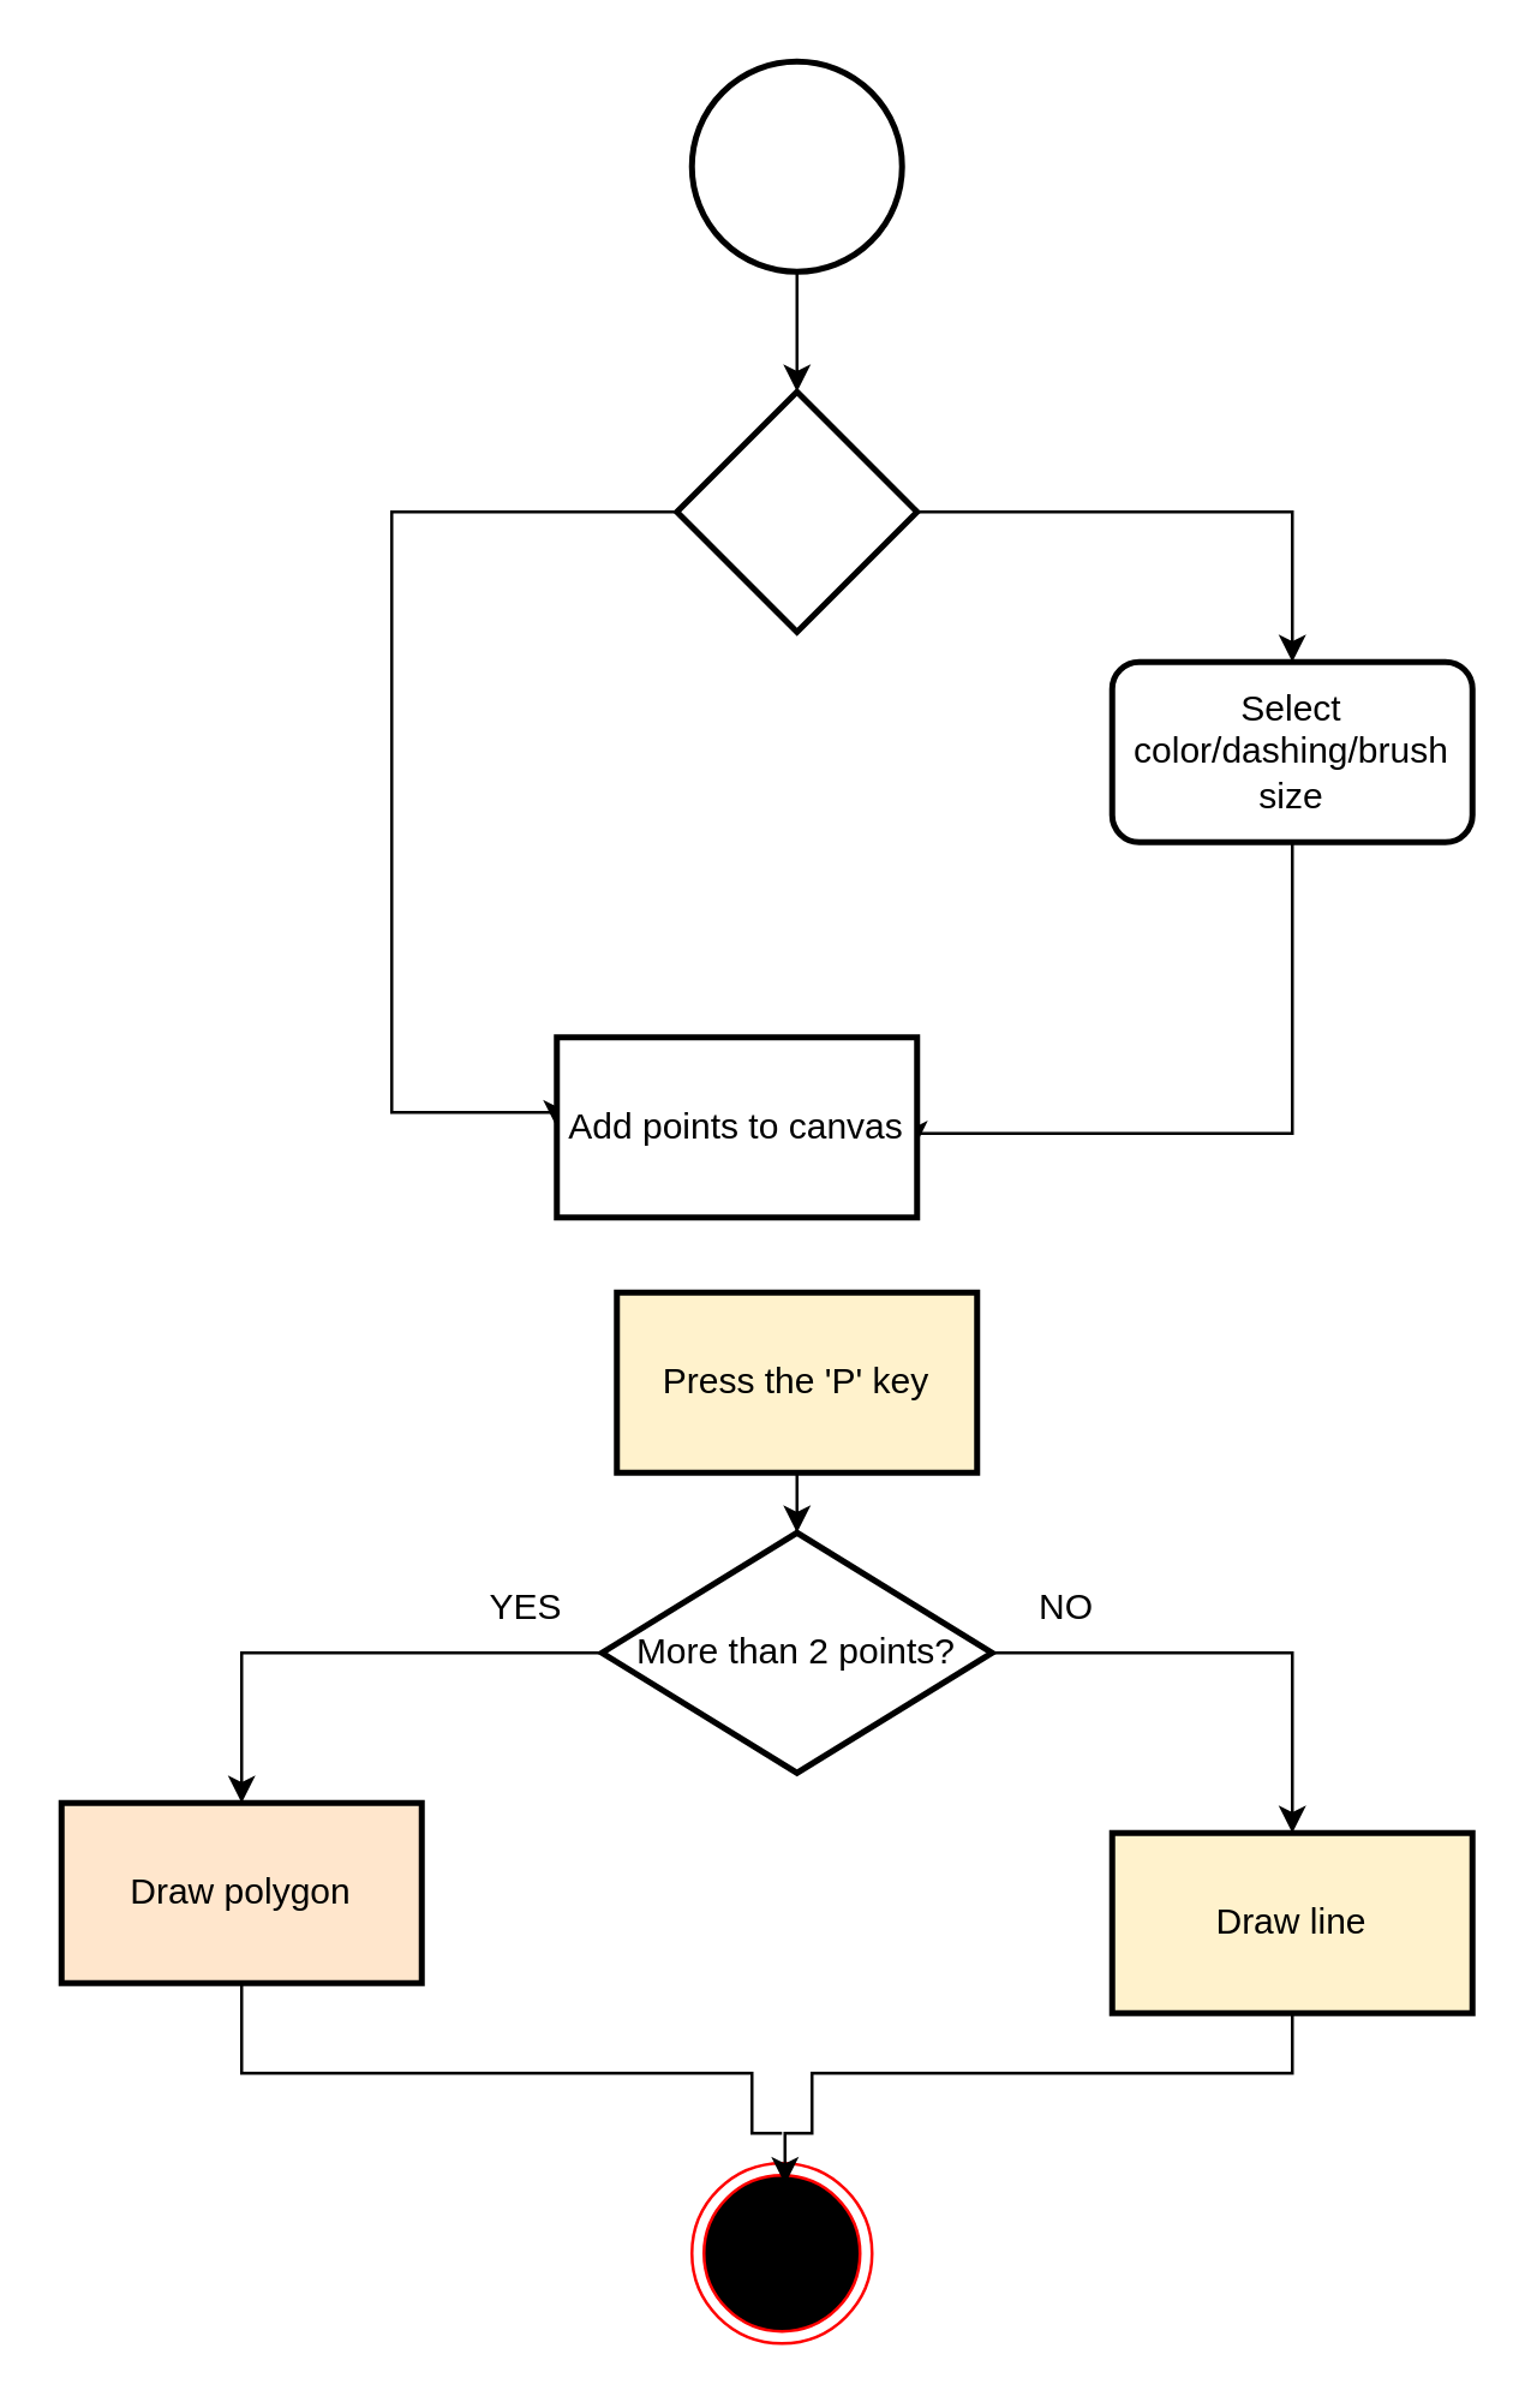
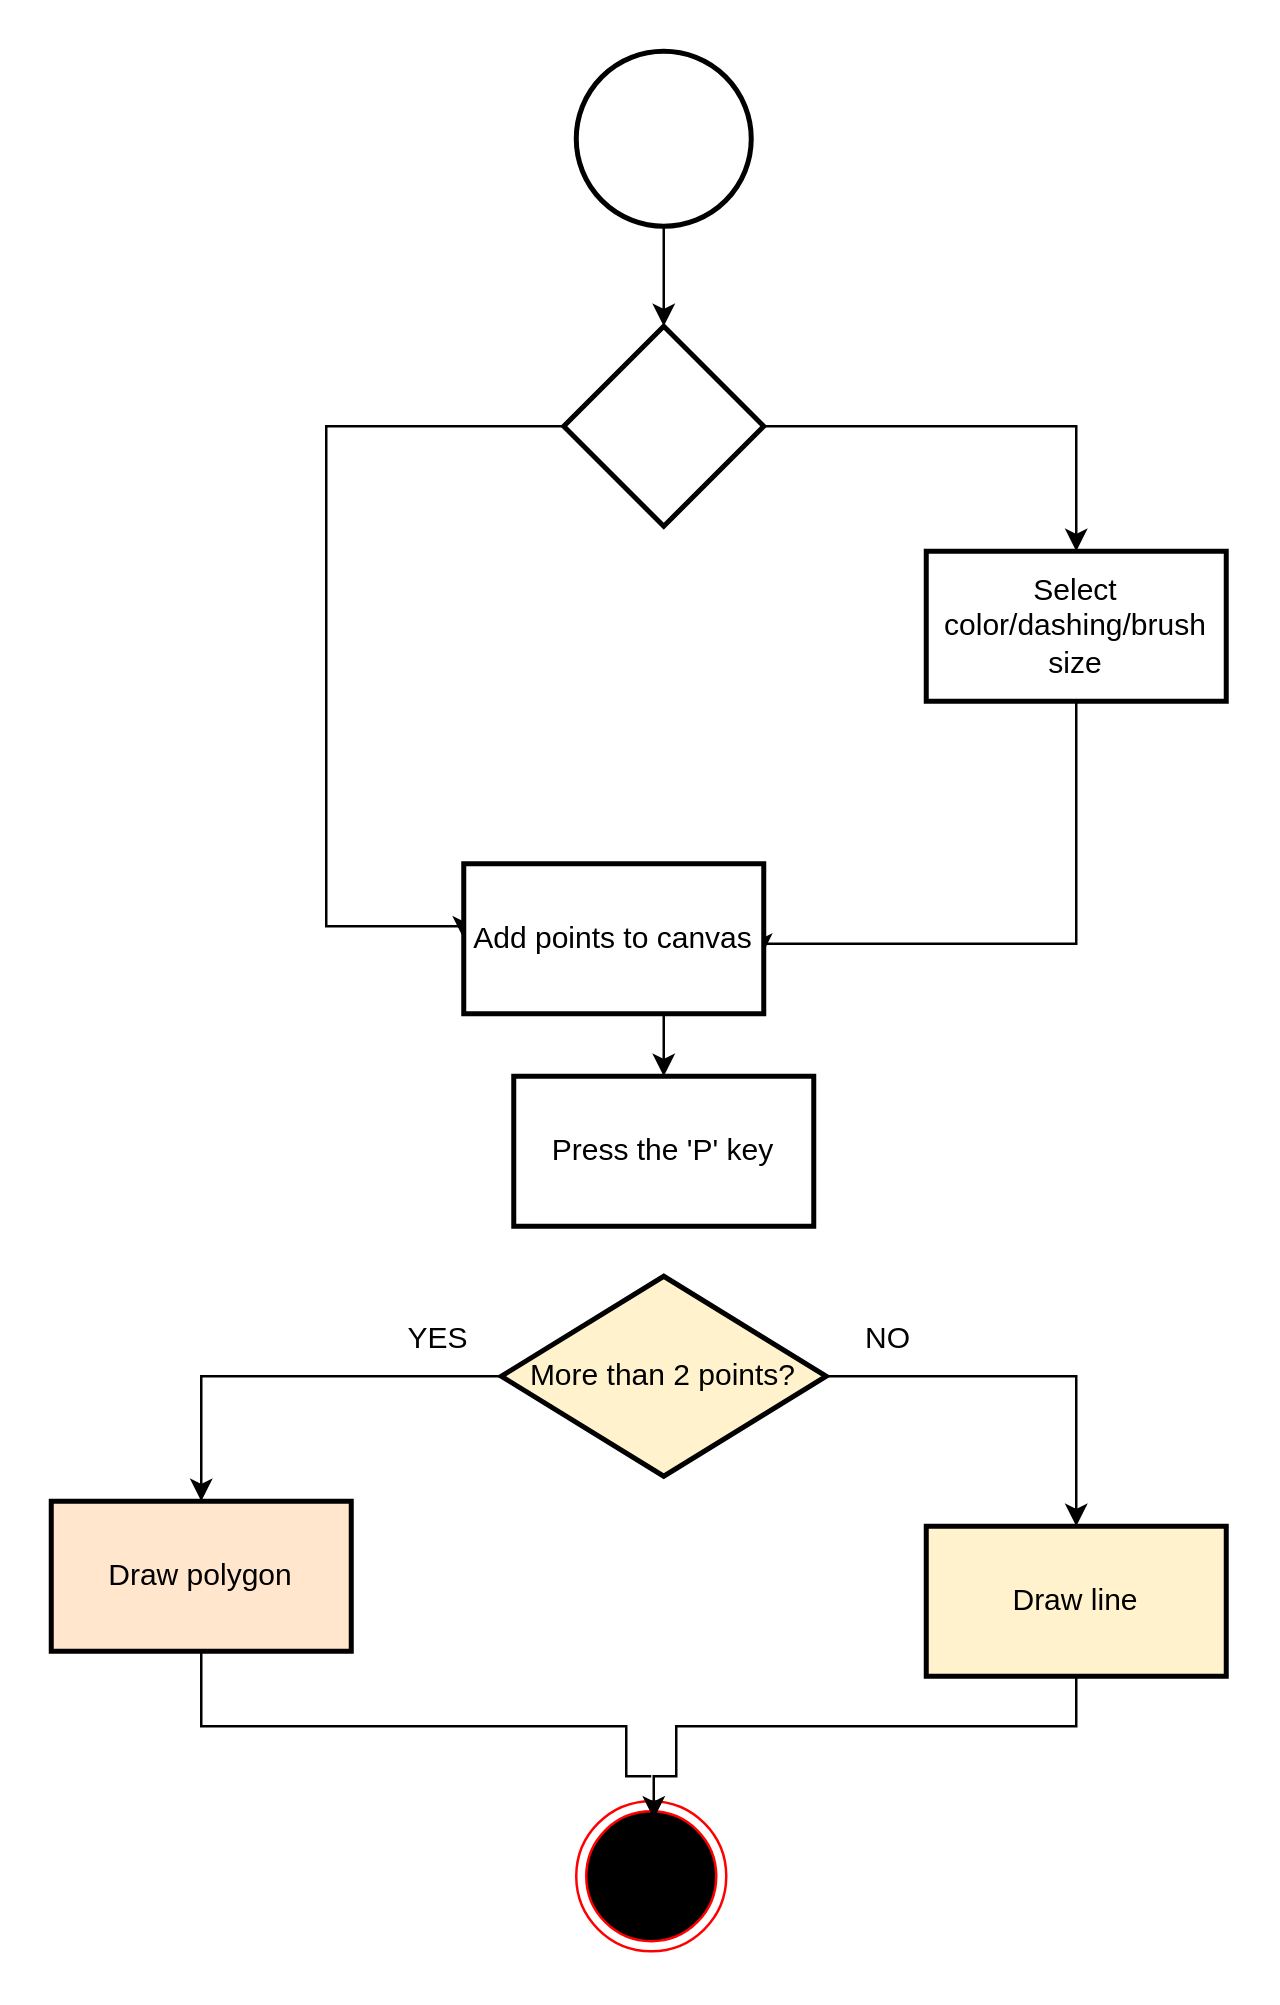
- <mxCell id="8" value="Select color/dashing/brush size" style="whiteSpace=wrap;html=1;strokeWidth=2;rounded=1;" parent="1" vertex="1"><mxGeometry x="370" y="220" width="120" height="60" as="geometry" /></mxCell>
+ <mxCell id="8" value="Select color/dashing/brush size" style="whiteSpace=wrap;html=1;strokeWidth=2;" parent="1" vertex="1"><mxGeometry x="370" y="220" width="120" height="60" as="geometry" /></mxCell>
+ <mxCell id="12" style="edgeStyle=orthogonalEdgeStyle;rounded=0;orthogonalLoop=1;jettySize=auto;html=1;exitX=0.5;exitY=1;exitDx=0;exitDy=0;entryX=0.5;entryY=0;entryDx=0;entryDy=0;" edge="1" parent="1" source="13" target="10"><mxGeometry relative="1" as="geometry" /></mxCell>
- <mxCell id="10" value="Press the 'P' key" style="whiteSpace=wrap;html=1;strokeWidth=2;fillColor=#fff2cc;" parent="1" vertex="1"><mxGeometry x="205" y="430" width="120" height="60" as="geometry" /></mxCell>
+ <mxCell id="10" value="Press the 'P' key" style="whiteSpace=wrap;html=1;strokeWidth=2;" parent="1" vertex="1"><mxGeometry x="205" y="430" width="120" height="60" as="geometry" /></mxCell>
- <mxCell id="9" value="" style="edgeStyle=orthogonalEdgeStyle;rounded=0;orthogonalLoop=1;jettySize=auto;html=1;" edge="1" parent="1" source="10" target="16"><mxGeometry relative="1" as="geometry" /></mxCell>
- <mxCell id="16" value="More than 2 points?" style="rhombus;whiteSpace=wrap;html=1;strokeWidth=2;" vertex="1" parent="1"><mxGeometry x="200" y="510" width="130" height="80" as="geometry" /></mxCell>
+ <mxCell id="16" value="More than 2 points?" style="rhombus;whiteSpace=wrap;html=1;strokeWidth=2;fillColor=#fff2cc;" vertex="1" parent="1"><mxGeometry x="200" y="510" width="130" height="80" as="geometry" /></mxCell>
